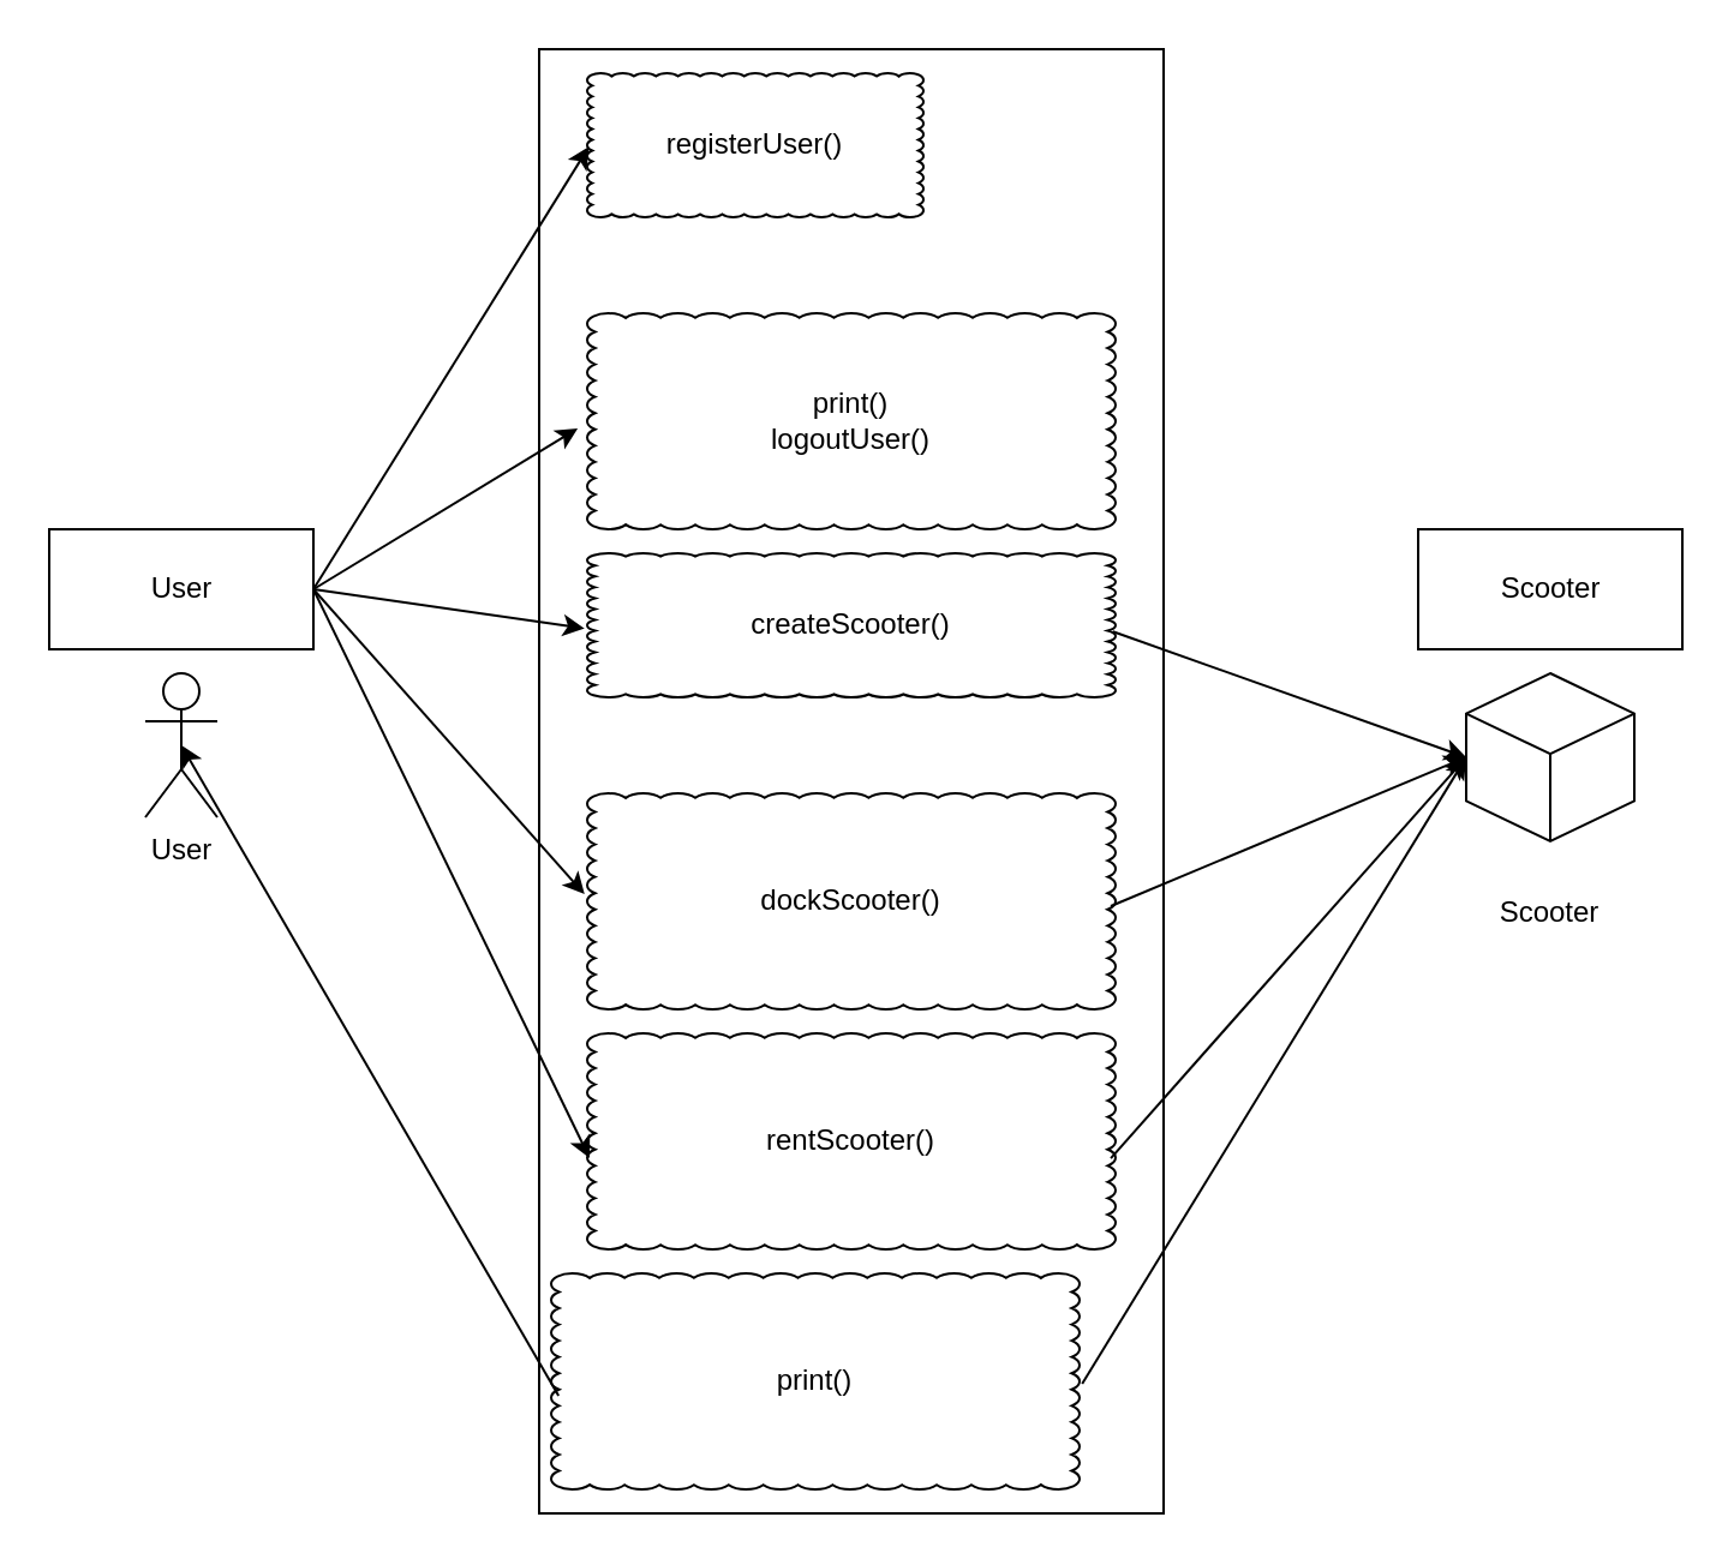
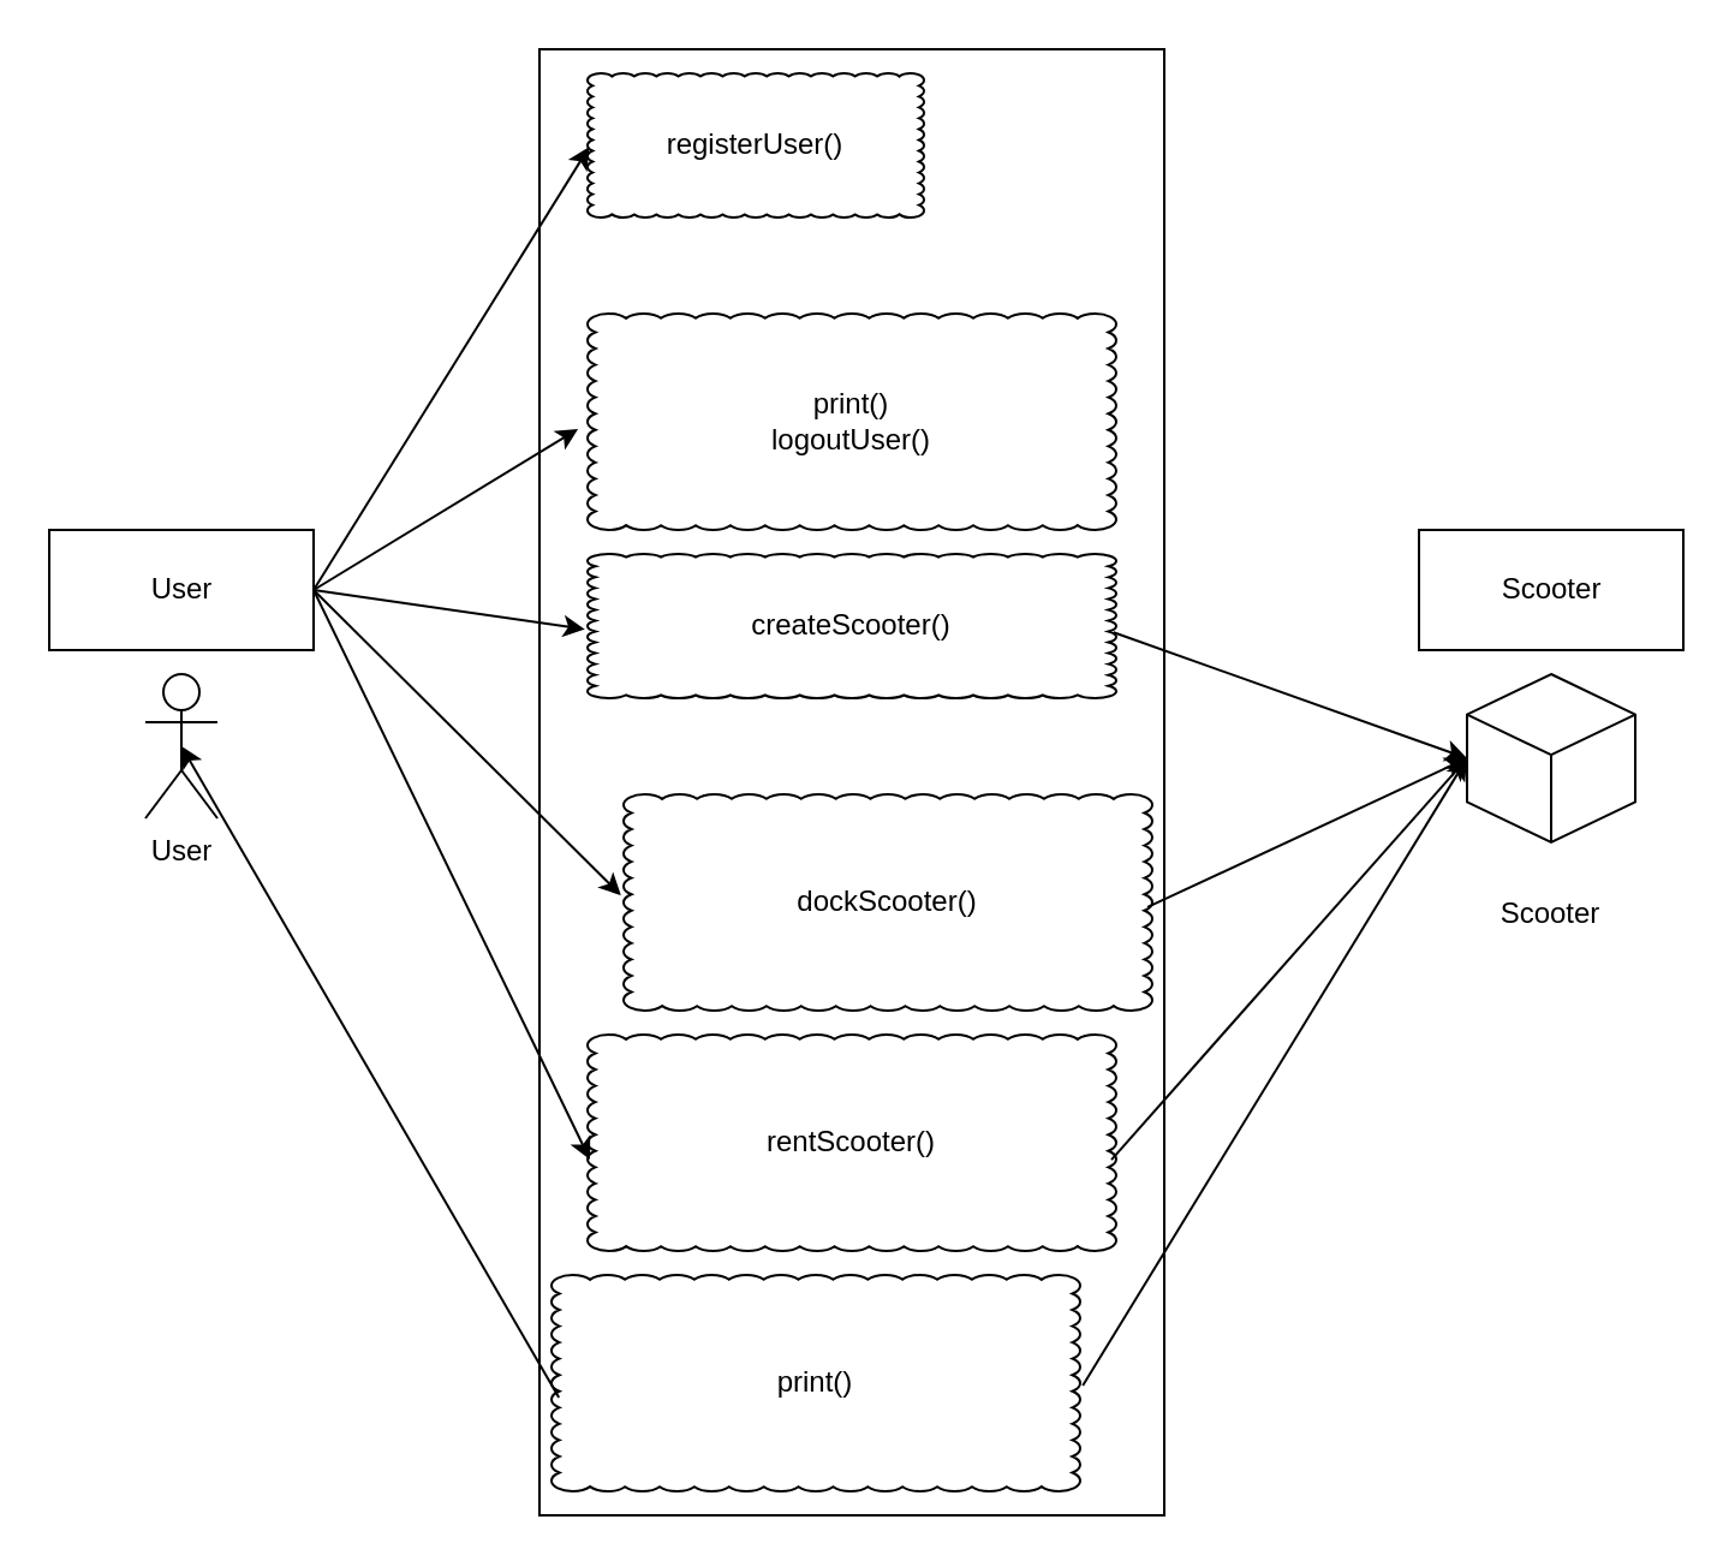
- <mxCell id="11" value="dockScooter()" style="whiteSpace=wrap;html=1;shape=mxgraph.basic.cloud_rect" vertex="1" parent="1"><mxGeometry x="244" y="330" width="220" height="90" as="geometry" /></mxCell>
+ <mxCell id="11" value="dockScooter()" style="whiteSpace=wrap;html=1;shape=mxgraph.basic.cloud_rect" vertex="1" parent="1"><mxGeometry x="259" y="330" width="220" height="90" as="geometry" /></mxCell>
